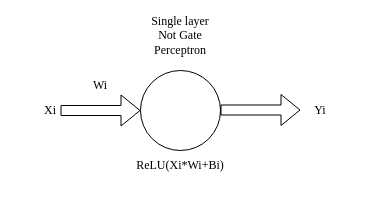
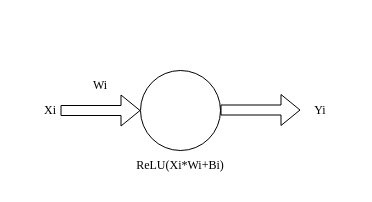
- <mxCell id="9" value="Single layer Not Gate Perceptron" style="text;html=1;strokeColor=none;fillColor=none;align=center;verticalAlign=middle;whiteSpace=wrap;rounded=0;fontFamily=Times New Roman;" vertex="1" parent="1"><mxGeometry x="150" y="20" width="60" height="30" as="geometry" /></mxCell>
